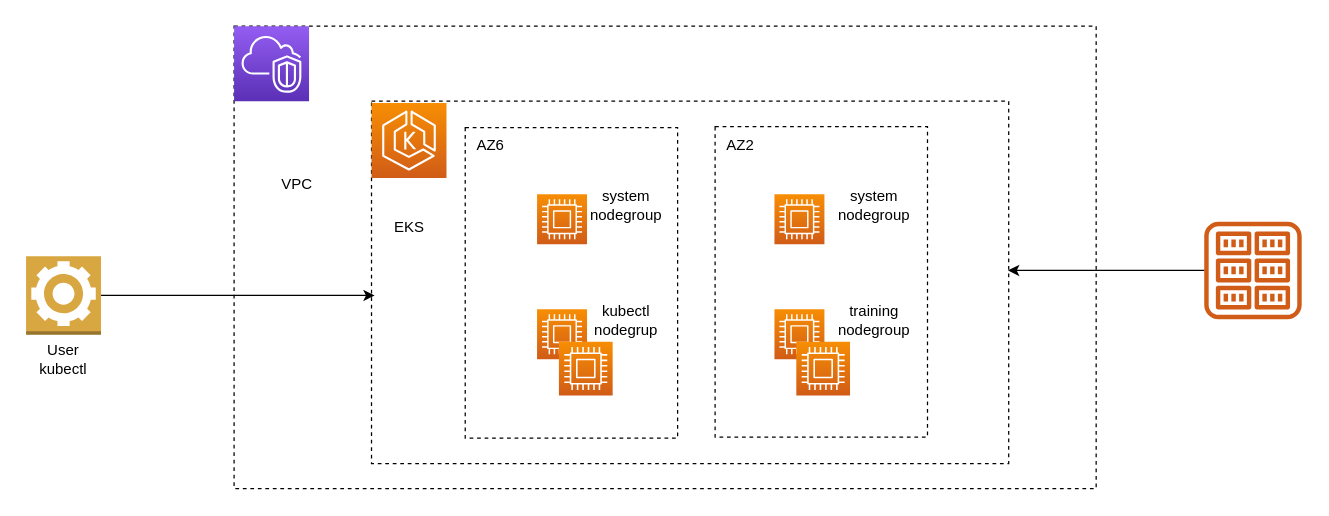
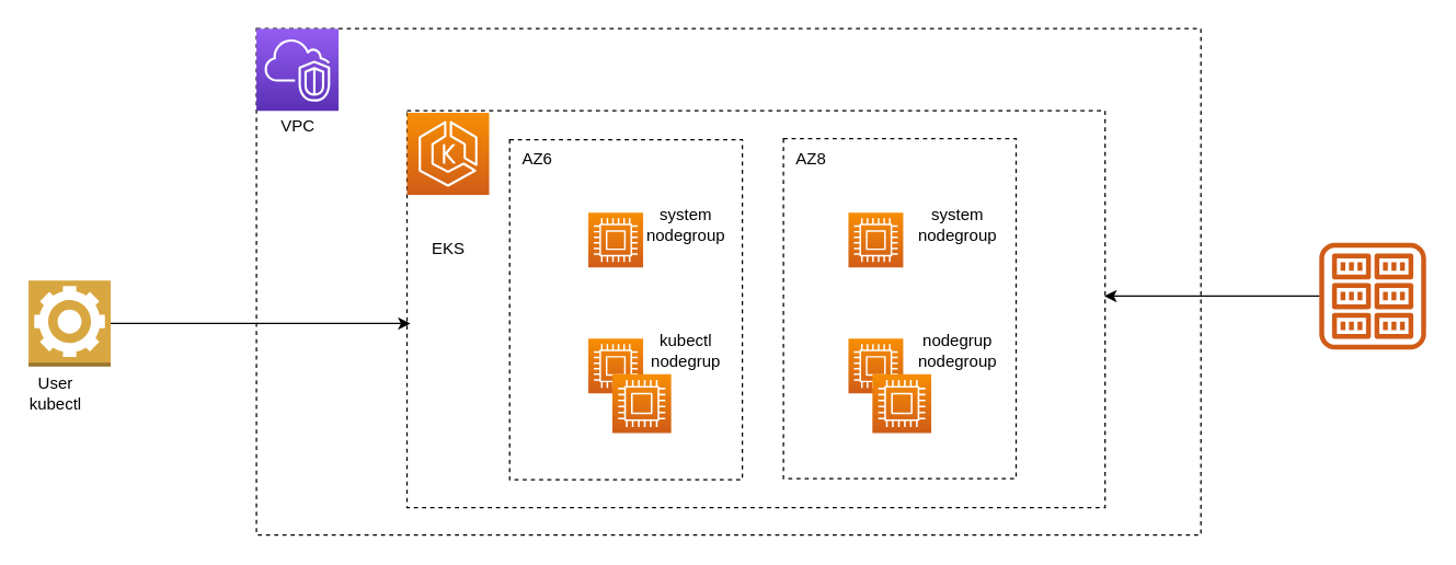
- <mxCell id="12" value="AZ2" style="text;html=1;strokeColor=none;fillColor=none;align=center;verticalAlign=middle;whiteSpace=wrap;rounded=0;" parent="1" vertex="1"><mxGeometry x="571.5" y="106.13" width="40" height="20" as="geometry" /></mxCell>
+ <mxCell id="12" value="AZ8" style="text;html=1;strokeColor=none;fillColor=none;align=center;verticalAlign=middle;whiteSpace=wrap;rounded=0;" parent="1" vertex="1"><mxGeometry x="571.5" y="106.13" width="40" height="20" as="geometry" /></mxCell>
- <mxCell id="9" value="VPC" style="text;html=1;strokeColor=none;fillColor=none;align=center;verticalAlign=middle;whiteSpace=wrap;rounded=0;" parent="1" vertex="1"><mxGeometry x="216.5" y="137" width="40" height="20" as="geometry" /></mxCell>
+ <mxCell id="9" value="VPC" style="text;html=1;strokeColor=none;fillColor=none;align=center;verticalAlign=middle;whiteSpace=wrap;rounded=0;" parent="1" vertex="1"><mxGeometry x="196.5" y="82" width="40" height="20" as="geometry" /></mxCell>
- <mxCell id="18" value="training&lt;br&gt;nodegroup" style="text;html=1;strokeColor=none;fillColor=none;align=center;verticalAlign=middle;whiteSpace=wrap;rounded=0;" parent="1" vertex="1"><mxGeometry x="679" y="238" width="40" height="36.25" as="geometry" /></mxCell>
+ <mxCell id="18" value="nodegrup&lt;br&gt;nodegroup" style="text;html=1;strokeColor=none;fillColor=none;align=center;verticalAlign=middle;whiteSpace=wrap;rounded=0;" parent="1" vertex="1"><mxGeometry x="679" y="238" width="40" height="36.25" as="geometry" /></mxCell>
- <mxCell id="15" value="User&lt;br&gt;kubectl" style="text;html=1;strokeColor=none;fillColor=none;align=center;verticalAlign=middle;whiteSpace=wrap;rounded=0;dashed=1;" parent="1" vertex="1"><mxGeometry x="30" y="277.38" width="40" height="20" as="geometry" /></mxCell>
+ <mxCell id="15" value="User&lt;br&gt;kubectl" style="text;html=1;strokeColor=none;fillColor=none;align=center;verticalAlign=middle;whiteSpace=wrap;rounded=0;dashed=1;" parent="1" vertex="1"><mxGeometry x="20" y="277.38" width="40" height="20" as="geometry" /></mxCell>
